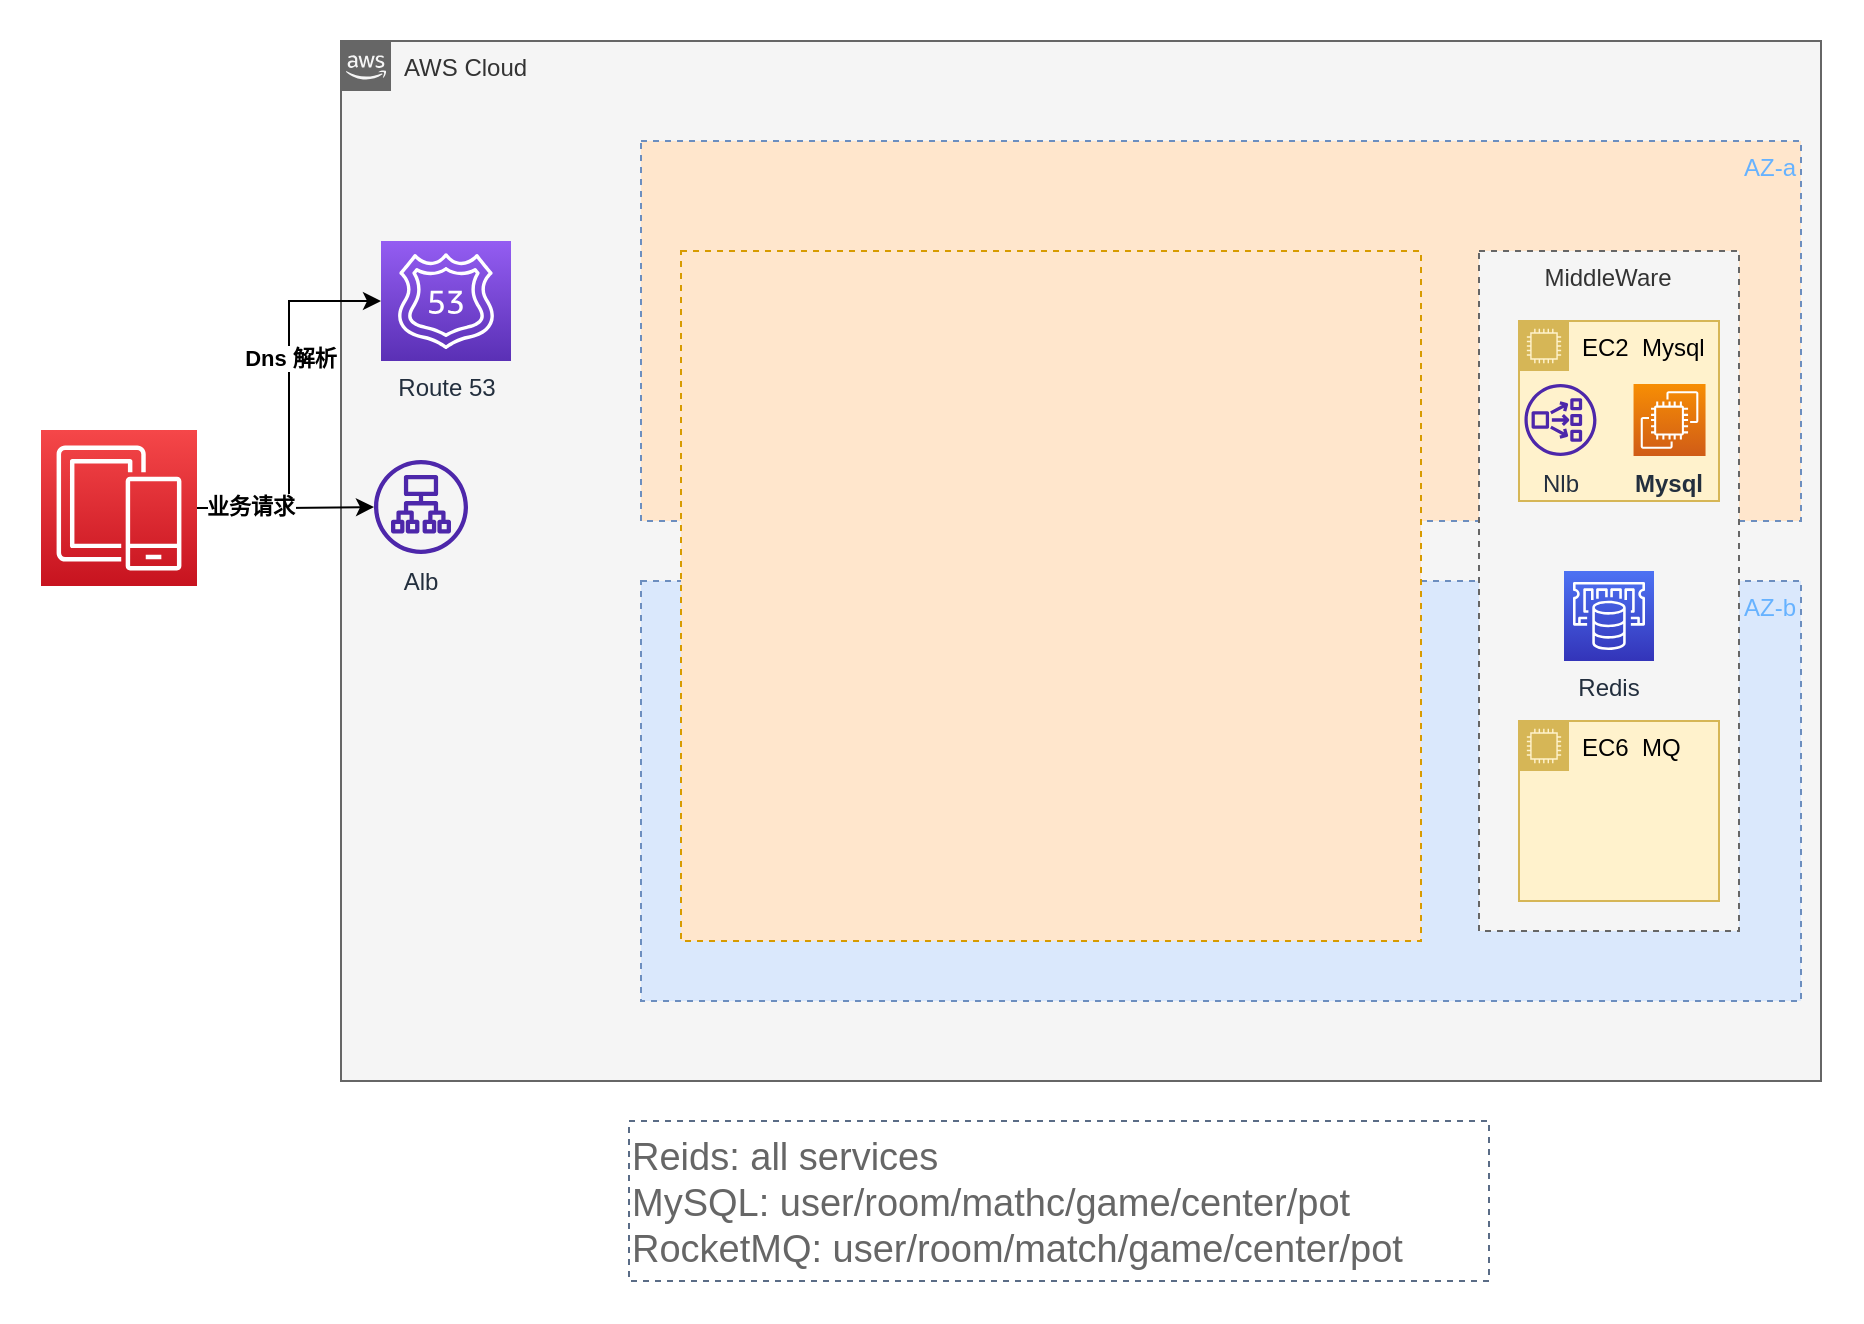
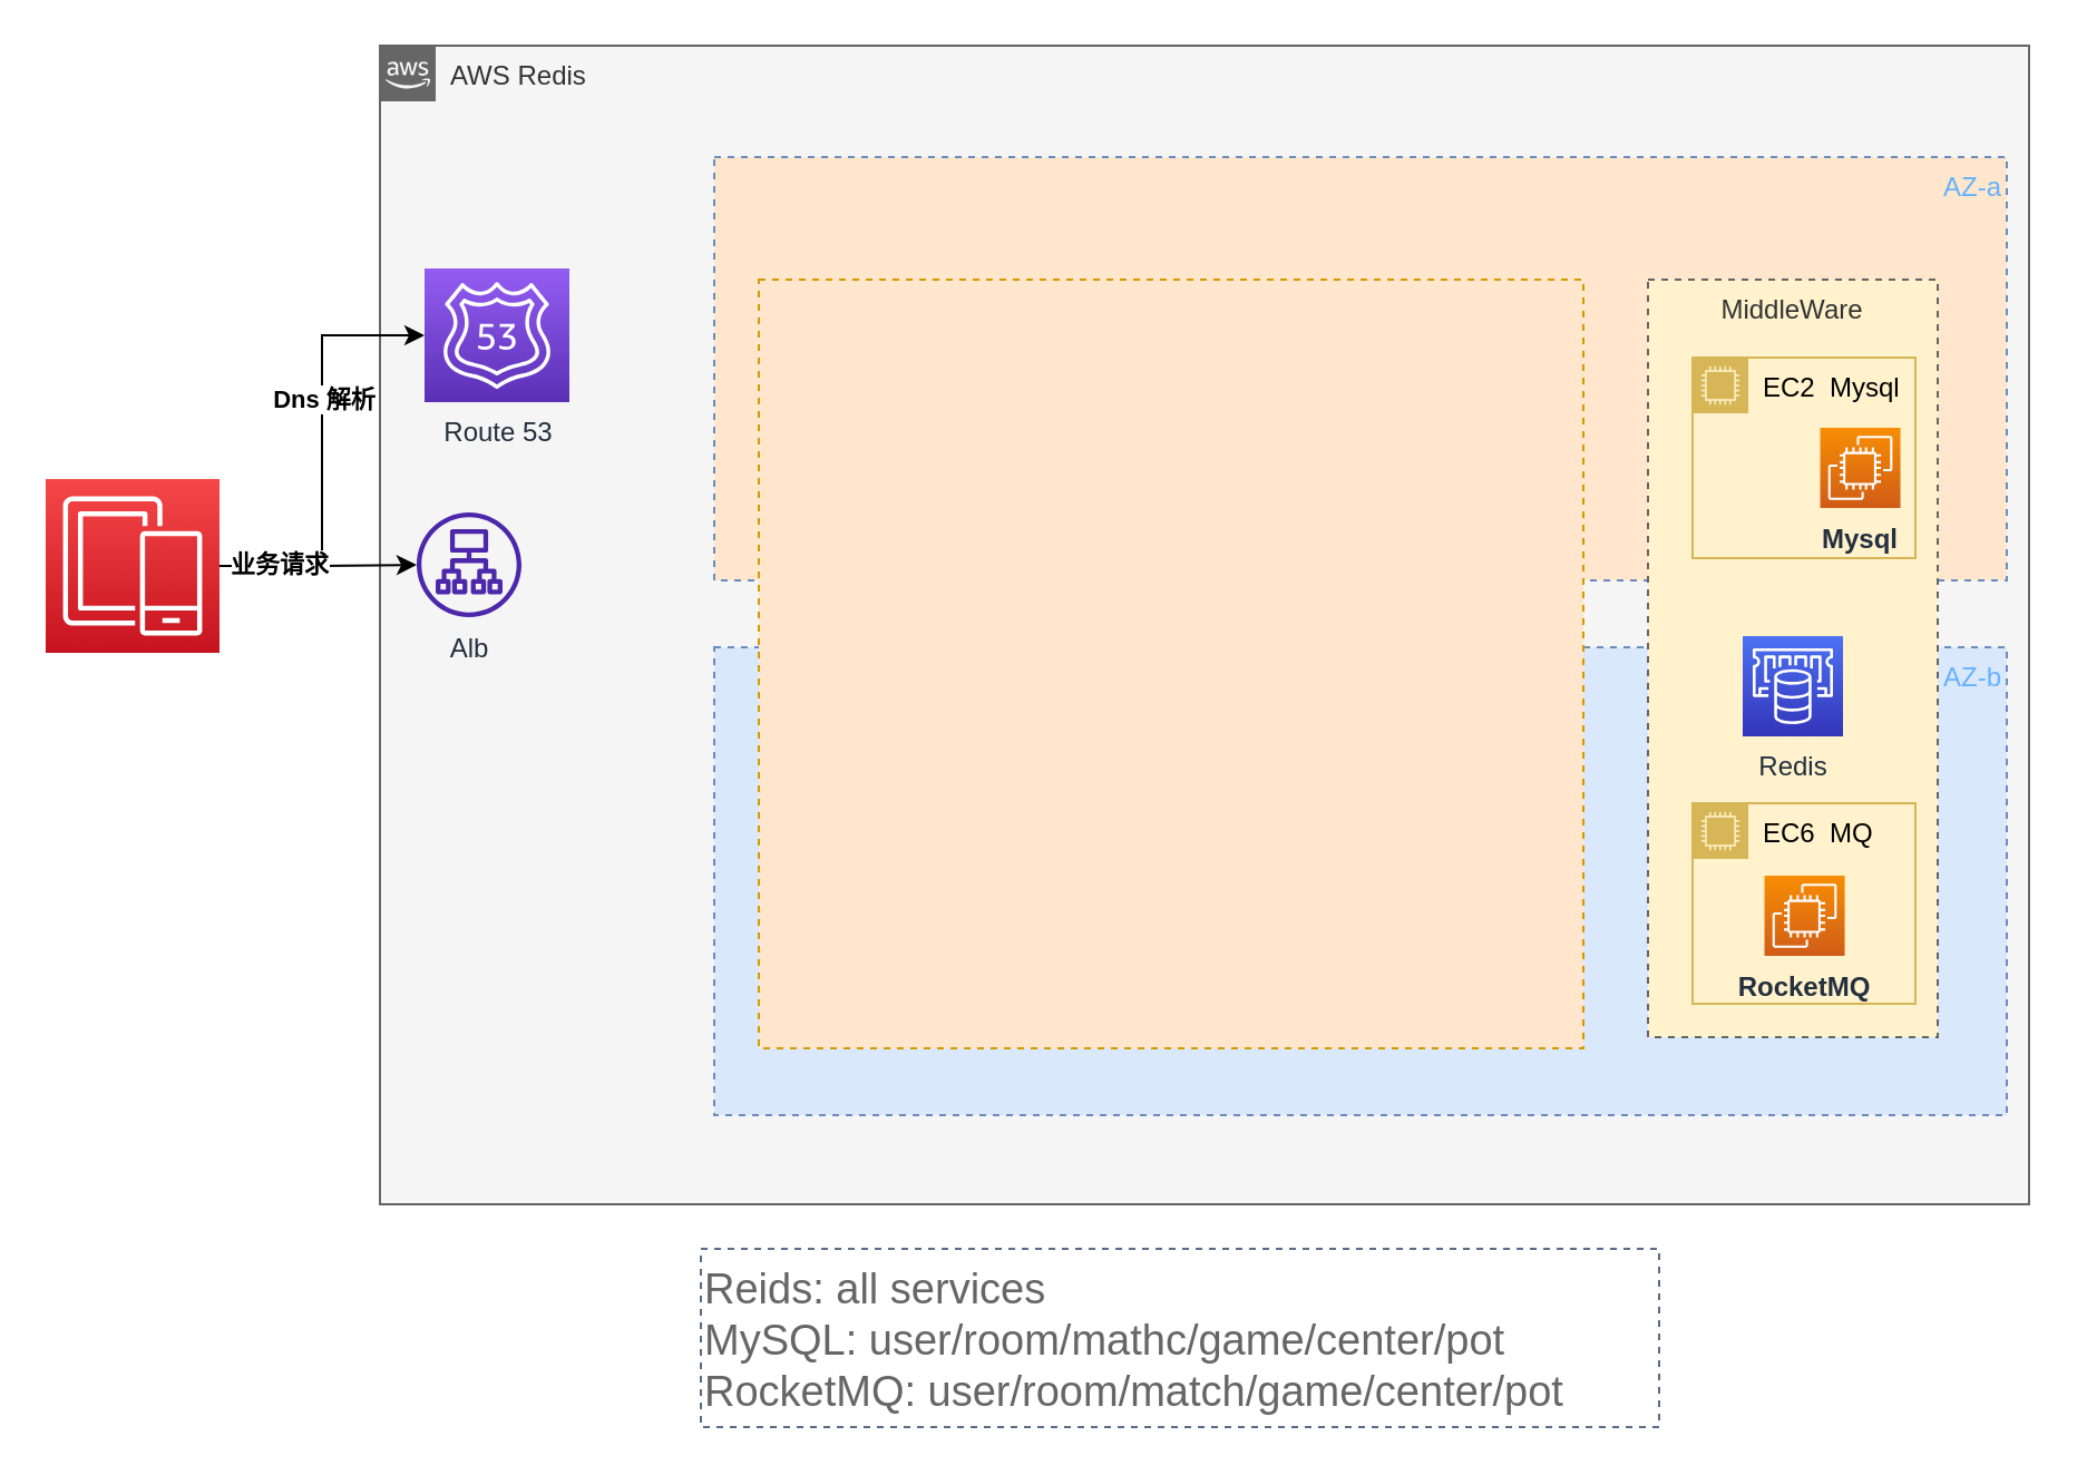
- <mxCell id="2" value="AWS Cloud" style="points=[[0,0],[0.25,0],[0.5,0],[0.75,0],[1,0],[1,0.25],[1,0.5],[1,0.75],[1,1],[0.75,1],[0.5,1],[0.25,1],[0,1],[0,0.75],[0,0.5],[0,0.25]];outlineConnect=0;html=1;whiteSpace=wrap;fontSize=12;fontStyle=0;shape=mxgraph.aws4.group;grIcon=mxgraph.aws4.group_aws_cloud_alt;strokeColor=#666666;fillColor=#f5f5f5;verticalAlign=top;align=left;spacingLeft=30;fontColor=#333333;dashed=0;" parent="1" vertex="1"><mxGeometry x="170" y="20" width="740" height="520" as="geometry" /></mxCell>
+ <mxCell id="2" value="AWS Redis" style="points=[[0,0],[0.25,0],[0.5,0],[0.75,0],[1,0],[1,0.25],[1,0.5],[1,0.75],[1,1],[0.75,1],[0.5,1],[0.25,1],[0,1],[0,0.75],[0,0.5],[0,0.25]];outlineConnect=0;html=1;whiteSpace=wrap;fontSize=12;fontStyle=0;shape=mxgraph.aws4.group;grIcon=mxgraph.aws4.group_aws_cloud_alt;strokeColor=#666666;fillColor=#f5f5f5;verticalAlign=top;align=left;spacingLeft=30;fontColor=#333333;dashed=0;" parent="1" vertex="1"><mxGeometry x="170" y="20" width="740" height="520" as="geometry" /></mxCell>
- <mxCell id="13" value="MiddleWare" style="fillColor=#f5f5f5;strokeColor=#666666;dashed=1;verticalAlign=top;fontStyle=0;fontColor=#333333;" parent="12" vertex="1"><mxGeometry width="130" height="340" as="geometry" /></mxCell>
+ <mxCell id="13" value="MiddleWare" style="fillColor=#fff2cc;strokeColor=#666666;dashed=1;verticalAlign=top;fontStyle=0;fontColor=#333333;" parent="12" vertex="1"><mxGeometry width="130" height="340" as="geometry" /></mxCell>
- <mxCell id="18" value="Nlb" style="sketch=0;outlineConnect=0;fontColor=#232F3E;gradientColor=none;fillColor=#4D27AA;strokeColor=none;dashed=0;verticalLabelPosition=bottom;verticalAlign=top;align=center;html=1;fontSize=12;fontStyle=0;aspect=fixed;pointerEvents=1;shape=mxgraph.aws4.network_load_balancer;" parent="15" vertex="1"><mxGeometry x="2.727" y="31.5" width="36" height="36" as="geometry" /></mxCell>
+ <mxCell id="21" value="&lt;b&gt;RocketMQ&lt;/b&gt;" style="sketch=0;points=[[0,0,0],[0.25,0,0],[0.5,0,0],[0.75,0,0],[1,0,0],[0,1,0],[0.25,1,0],[0.5,1,0],[0.75,1,0],[1,1,0],[0,0.25,0],[0,0.5,0],[0,0.75,0],[1,0.25,0],[1,0.5,0],[1,0.75,0]];outlineConnect=0;fontColor=#232F3E;gradientColor=#F78E04;gradientDirection=north;fillColor=#D05C17;strokeColor=#ffffff;dashed=0;verticalLabelPosition=bottom;verticalAlign=top;align=center;html=1;fontSize=12;fontStyle=0;aspect=fixed;shape=mxgraph.aws4.resourceIcon;resIcon=mxgraph.aws4.ec2;" parent="19" vertex="1"><mxGeometry x="32.273" y="32.5" width="36" height="36" as="geometry" /></mxCell>
